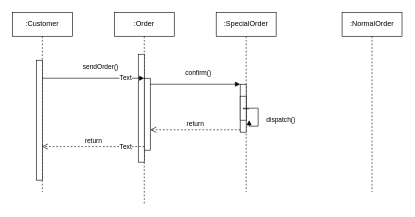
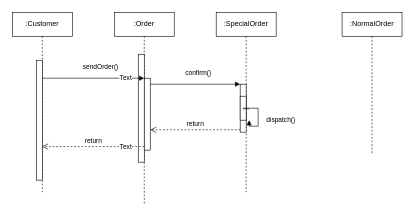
- <mxCell id="8" value=":NormalOrder" style="shape=umlLifeline;perimeter=lifelinePerimeter;whiteSpace=wrap;html=1;container=1;collapsible=0;recursiveResize=0;outlineConnect=0;" vertex="1" parent="1"><mxGeometry x="570" y="20" width="100" height="300" as="geometry" /></mxCell>
+ <mxCell id="8" value=":NormalOrder" style="shape=umlLifeline;perimeter=lifelinePerimeter;whiteSpace=wrap;html=1;container=1;collapsible=0;recursiveResize=0;outlineConnect=0;" vertex="1" parent="1"><mxGeometry x="570" y="20" width="100" height="235" as="geometry" /></mxCell>
